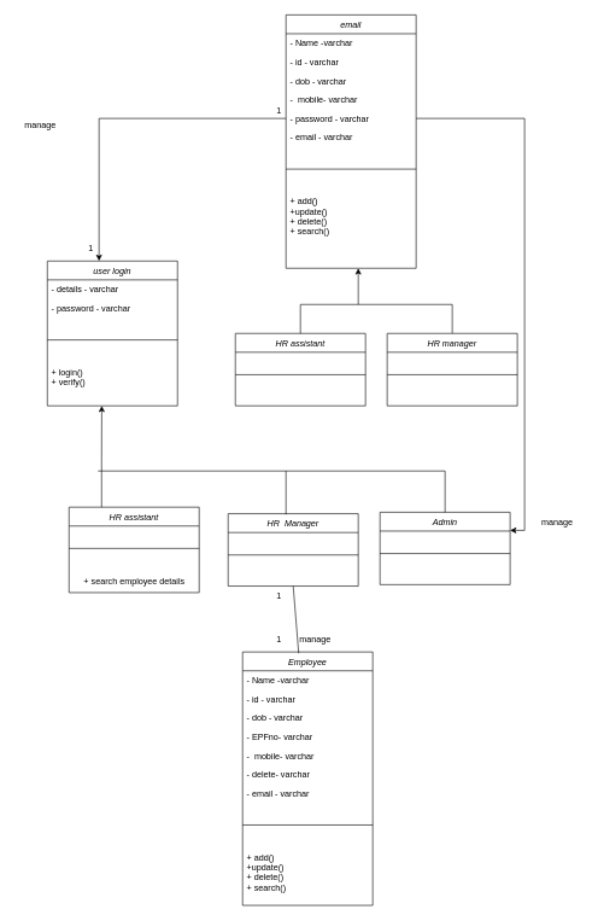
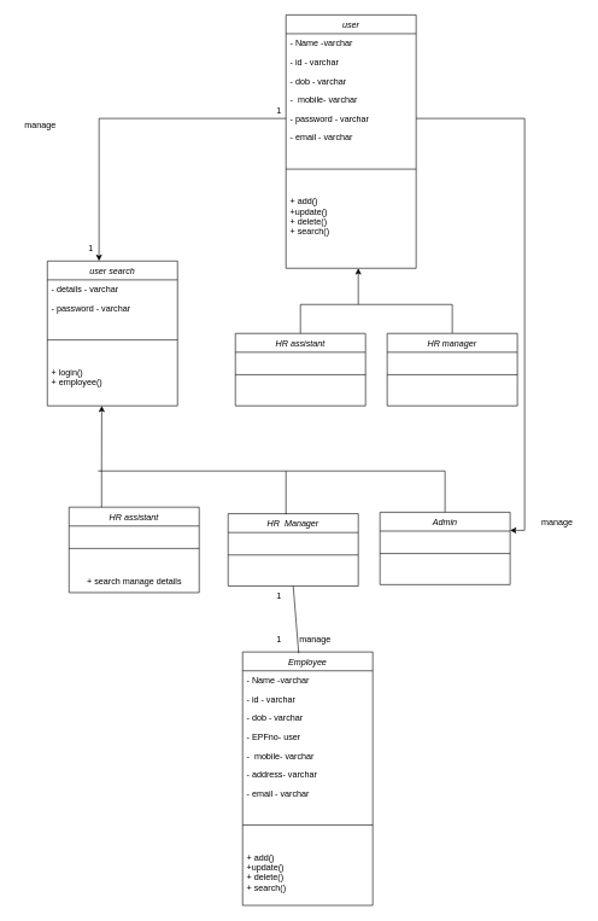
- <mxCell id="2" value="email" style="swimlane;fontStyle=2;align=center;verticalAlign=top;childLayout=stackLayout;horizontal=1;startSize=26;horizontalStack=0;resizeParent=1;resizeLast=0;collapsible=1;marginBottom=0;rounded=0;shadow=0;strokeWidth=1;" parent="1" vertex="1"><mxGeometry x="395" y="20" width="180" height="350" as="geometry"><mxRectangle x="230" y="140" width="160" height="26" as="alternateBounds" /></mxGeometry></mxCell>
+ <mxCell id="2" value="user" style="swimlane;fontStyle=2;align=center;verticalAlign=top;childLayout=stackLayout;horizontal=1;startSize=26;horizontalStack=0;resizeParent=1;resizeLast=0;collapsible=1;marginBottom=0;rounded=0;shadow=0;strokeWidth=1;" parent="1" vertex="1"><mxGeometry x="395" y="20" width="180" height="350" as="geometry"><mxRectangle x="230" y="140" width="160" height="26" as="alternateBounds" /></mxGeometry></mxCell>
- <mxCell id="11" value="user login" style="swimlane;fontStyle=2;align=center;verticalAlign=top;childLayout=stackLayout;horizontal=1;startSize=26;horizontalStack=0;resizeParent=1;resizeLast=0;collapsible=1;marginBottom=0;rounded=0;shadow=0;strokeWidth=1;" vertex="1" parent="1"><mxGeometry x="65" y="360" width="180" height="200" as="geometry"><mxRectangle x="230" y="140" width="160" height="26" as="alternateBounds" /></mxGeometry></mxCell>
+ <mxCell id="11" value="user search" style="swimlane;fontStyle=2;align=center;verticalAlign=top;childLayout=stackLayout;horizontal=1;startSize=26;horizontalStack=0;resizeParent=1;resizeLast=0;collapsible=1;marginBottom=0;rounded=0;shadow=0;strokeWidth=1;" vertex="1" parent="1"><mxGeometry x="65" y="360" width="180" height="200" as="geometry"><mxRectangle x="230" y="140" width="160" height="26" as="alternateBounds" /></mxGeometry></mxCell>
- <mxCell id="15" value="+ login()&#10;+ verify()" style="text;align=left;verticalAlign=top;spacingLeft=4;spacingRight=4;overflow=hidden;rotatable=0;points=[[0,0.5],[1,0.5]];portConstraint=eastwest;rounded=0;shadow=0;html=0;" vertex="1" parent="11"><mxGeometry y="140" width="180" height="60" as="geometry" /></mxCell>
+ <mxCell id="15" value="+ login()&#10;+ employee()" style="text;align=left;verticalAlign=top;spacingLeft=4;spacingRight=4;overflow=hidden;rotatable=0;points=[[0,0.5],[1,0.5]];portConstraint=eastwest;rounded=0;shadow=0;html=0;" vertex="1" parent="11"><mxGeometry y="140" width="180" height="60" as="geometry" /></mxCell>
- <mxCell id="24" value="+ search employee details" style="text;html=1;align=center;verticalAlign=middle;resizable=0;points=[];autosize=1;strokeColor=none;fillColor=none;" vertex="1" parent="22"><mxGeometry y="88" width="180" height="30" as="geometry" /></mxCell>
+ <mxCell id="24" value="+ search manage details" style="text;html=1;align=center;verticalAlign=middle;resizable=0;points=[];autosize=1;strokeColor=none;fillColor=none;" vertex="1" parent="22"><mxGeometry y="88" width="180" height="30" as="geometry" /></mxCell>
- <mxCell id="33" value="- EPFno- varchar" style="text;align=left;verticalAlign=top;spacingLeft=4;spacingRight=4;overflow=hidden;rotatable=0;points=[[0,0.5],[1,0.5]];portConstraint=eastwest;rounded=0;shadow=0;html=0;" vertex="1" parent="29"><mxGeometry y="104" width="180" height="26" as="geometry" /></mxCell>
+ <mxCell id="33" value="- EPFno- user" style="text;align=left;verticalAlign=top;spacingLeft=4;spacingRight=4;overflow=hidden;rotatable=0;points=[[0,0.5],[1,0.5]];portConstraint=eastwest;rounded=0;shadow=0;html=0;" vertex="1" parent="29"><mxGeometry y="104" width="180" height="26" as="geometry" /></mxCell>
- <mxCell id="35" value="- delete- varchar" style="text;align=left;verticalAlign=top;spacingLeft=4;spacingRight=4;overflow=hidden;rotatable=0;points=[[0,0.5],[1,0.5]];portConstraint=eastwest;rounded=0;shadow=0;html=0;" vertex="1" parent="29"><mxGeometry y="156" width="180" height="26" as="geometry" /></mxCell>
+ <mxCell id="35" value="- address- varchar" style="text;align=left;verticalAlign=top;spacingLeft=4;spacingRight=4;overflow=hidden;rotatable=0;points=[[0,0.5],[1,0.5]];portConstraint=eastwest;rounded=0;shadow=0;html=0;" vertex="1" parent="29"><mxGeometry y="156" width="180" height="26" as="geometry" /></mxCell>
